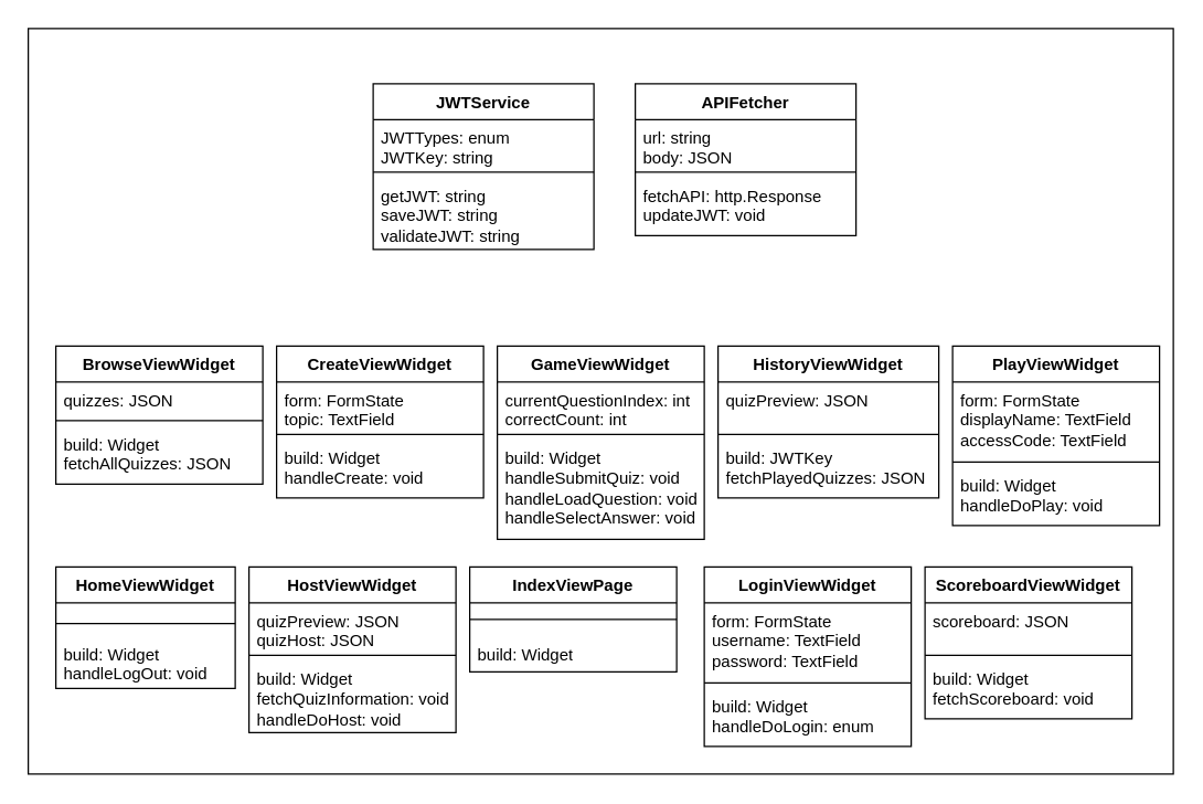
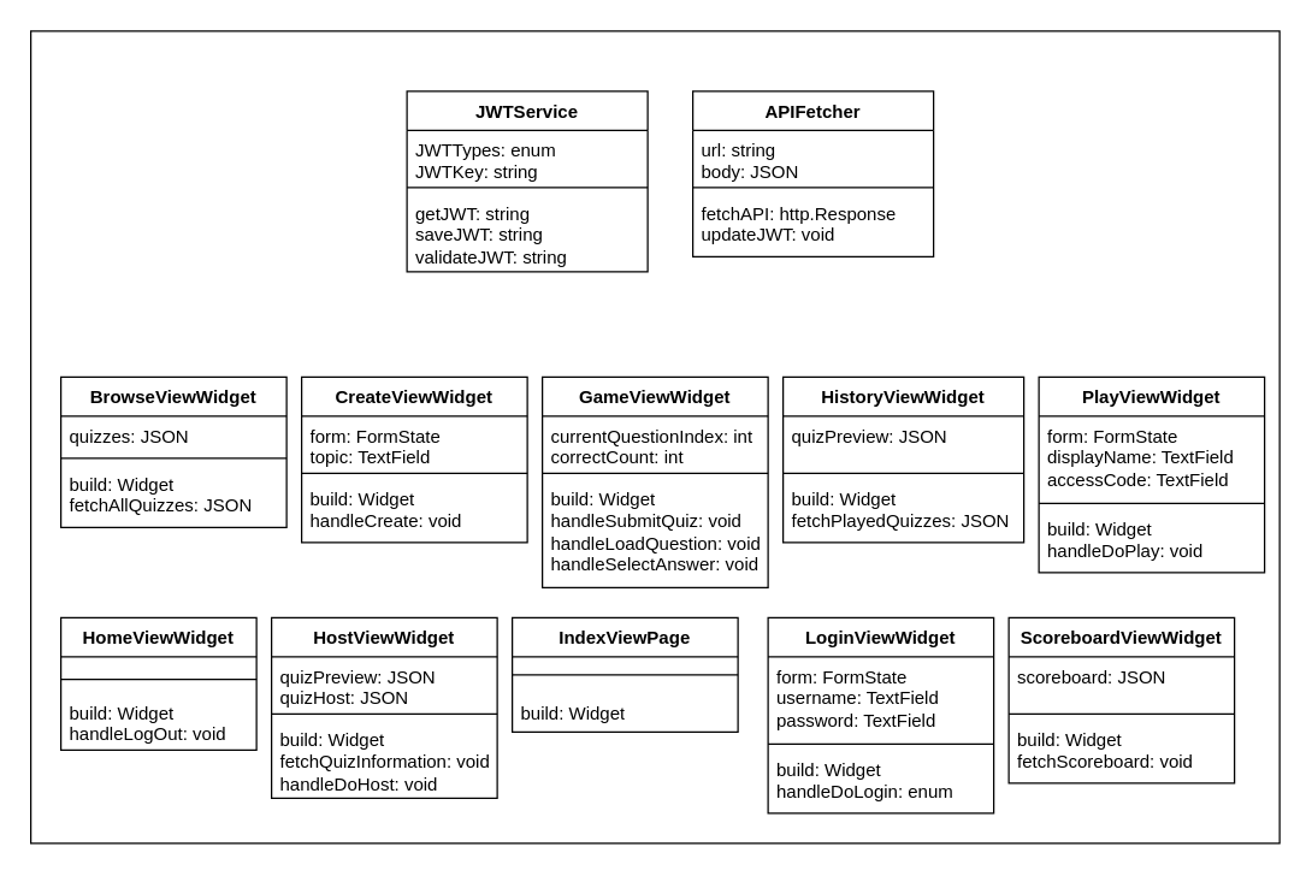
- <mxCell id="22" value="&lt;div&gt;build: JWTKey&lt;/div&gt;&lt;div&gt;fetchPlayedQuizzes: JSON&lt;/div&gt;&lt;div&gt;&lt;br&gt;&lt;/div&gt;" style="text;strokeColor=none;fillColor=none;align=left;verticalAlign=top;spacingLeft=4;spacingRight=4;overflow=hidden;rotatable=0;points=[[0,0.5],[1,0.5]];portConstraint=eastwest;whiteSpace=wrap;html=1;" vertex="1" parent="19"><mxGeometry y="68" width="160" height="42" as="geometry" /></mxCell>
+ <mxCell id="22" value="&lt;div&gt;build: Widget&lt;/div&gt;&lt;div&gt;fetchPlayedQuizzes: JSON&lt;/div&gt;&lt;div&gt;&lt;br&gt;&lt;/div&gt;" style="text;strokeColor=none;fillColor=none;align=left;verticalAlign=top;spacingLeft=4;spacingRight=4;overflow=hidden;rotatable=0;points=[[0,0.5],[1,0.5]];portConstraint=eastwest;whiteSpace=wrap;html=1;" vertex="1" parent="19"><mxGeometry y="68" width="160" height="42" as="geometry" /></mxCell>
